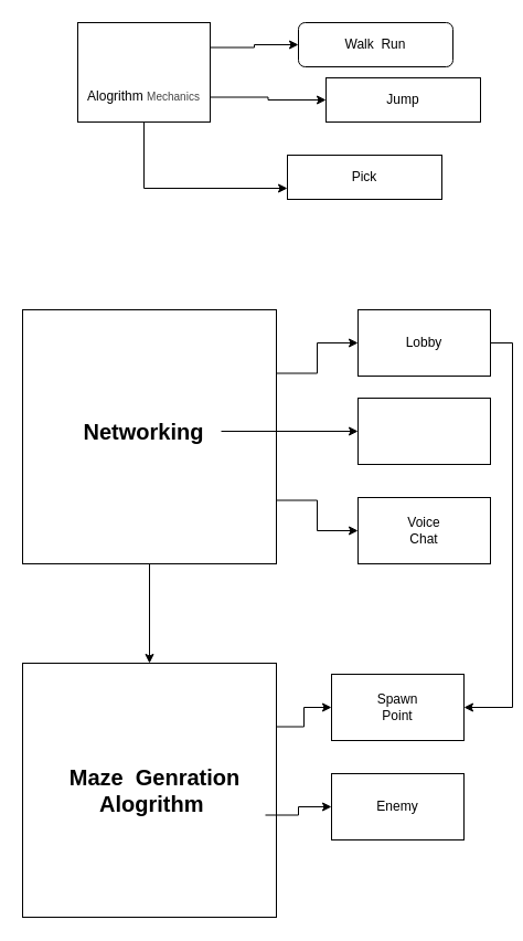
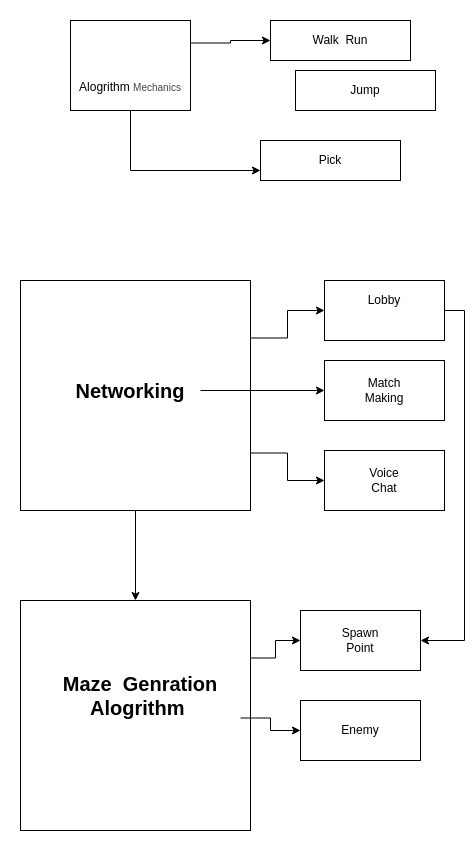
- <mxCell id="27" value="Walk&amp;nbsp; Run" style="whiteSpace=wrap;html=1;rounded=1;" vertex="1" parent="1"><mxGeometry x="270" y="20" width="140" height="40" as="geometry" /></mxCell>
+ <mxCell id="27" value="Walk&amp;nbsp; Run" style="rounded=0;whiteSpace=wrap;html=1;" vertex="1" parent="1"><mxGeometry x="270" y="20" width="140" height="40" as="geometry" /></mxCell>
- <mxCell id="24" style="edgeStyle=orthogonalEdgeStyle;rounded=0;orthogonalLoop=1;jettySize=auto;html=1;exitX=1;exitY=0.75;exitDx=0;exitDy=0;entryX=0;entryY=0.5;entryDx=0;entryDy=0;" edge="1" parent="1" source="26" target="28"><mxGeometry relative="1" as="geometry" /></mxCell>
- <mxCell id="10" value="Lobby" style="text;strokeColor=none;align=center;fillColor=none;html=1;verticalAlign=middle;whiteSpace=wrap;rounded=0;" vertex="1" parent="1"><mxGeometry x="354" y="295" width="60" height="30" as="geometry" /></mxCell>
+ <mxCell id="10" value="Lobby" style="text;strokeColor=none;align=center;fillColor=none;html=1;verticalAlign=middle;whiteSpace=wrap;rounded=0;" vertex="1" parent="1"><mxGeometry x="354" y="285" width="60" height="30" as="geometry" /></mxCell>
+ <mxCell id="12" value="Match Making" style="text;strokeColor=none;align=center;fillColor=none;html=1;verticalAlign=middle;whiteSpace=wrap;rounded=0;" vertex="1" parent="1"><mxGeometry x="354" y="375" width="60" height="30" as="geometry" /></mxCell>
- <mxCell id="18" value="Maze&amp;nbsp; Genration Alogrithm&amp;nbsp;" style="text;strokeColor=none;align=center;fillColor=none;html=1;verticalAlign=middle;whiteSpace=wrap;rounded=0;fontSize=20;fontStyle=1" vertex="1" parent="1"><mxGeometry x="40" y="670" width="200" height="90" as="geometry" /></mxCell>
+ <mxCell id="18" value="Maze&amp;nbsp; Genration Alogrithm&amp;nbsp;" style="text;strokeColor=none;align=center;fillColor=none;html=1;verticalAlign=middle;whiteSpace=wrap;rounded=0;fontSize=20;fontStyle=1" vertex="1" parent="1"><mxGeometry x="40" y="650" width="200" height="90" as="geometry" /></mxCell>
